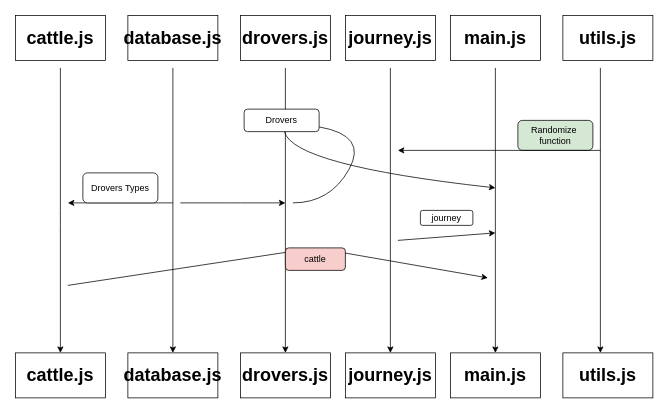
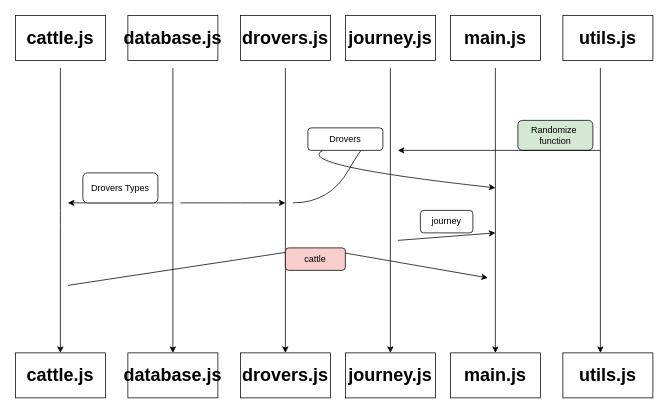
- <mxCell id="24" value="Drovers" style="rounded=1;whiteSpace=wrap;html=1;" vertex="1" parent="1"><mxGeometry x="325" y="145" width="100" height="30" as="geometry" /></mxCell>
+ <mxCell id="24" value="Drovers" style="rounded=1;whiteSpace=wrap;html=1;" vertex="1" parent="1"><mxGeometry x="410" y="170" width="100" height="30" as="geometry" /></mxCell>
- <mxCell id="29" value="journey" style="rounded=1;whiteSpace=wrap;html=1;" vertex="1" parent="1"><mxGeometry x="560" y="280" width="70" height="20" as="geometry" /></mxCell>
+ <mxCell id="29" value="journey" style="rounded=1;whiteSpace=wrap;html=1;" vertex="1" parent="1"><mxGeometry x="560" y="280" width="70" height="30" as="geometry" /></mxCell>
